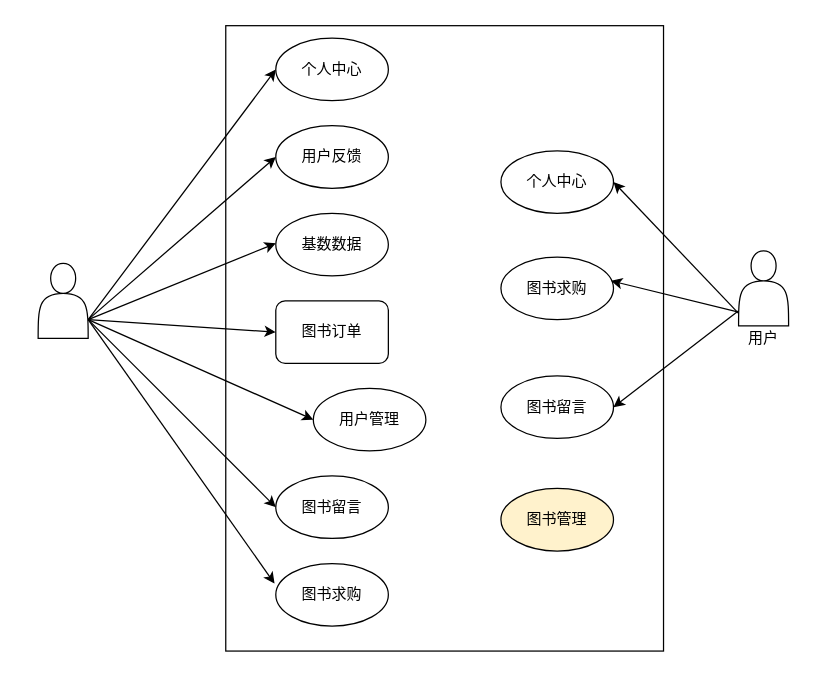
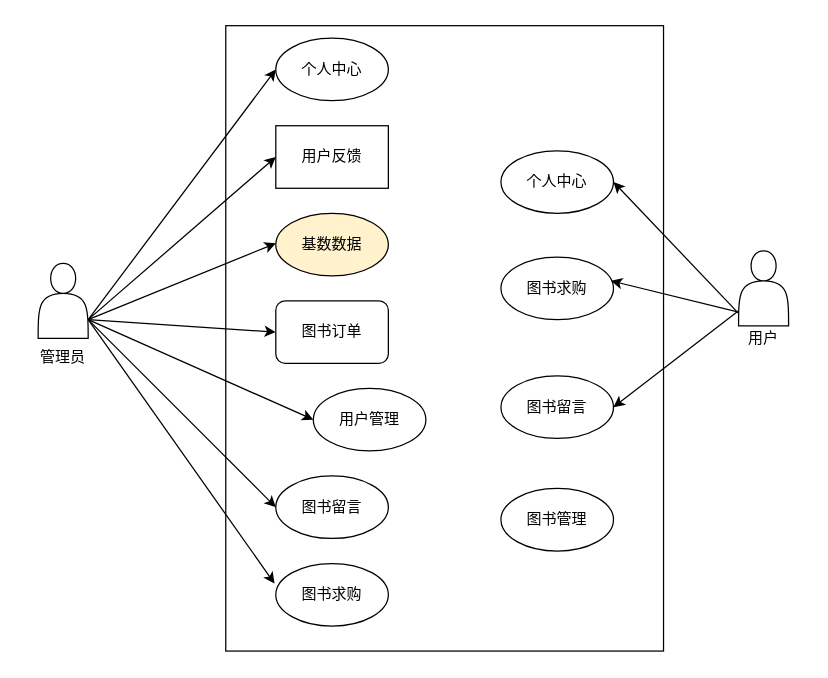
- <mxCell id="4" value="用户反馈" style="ellipse;whiteSpace=wrap;html=1;" vertex="1" parent="1"><mxGeometry x="220" y="100" width="90" height="50" as="geometry" /></mxCell>
+ <mxCell id="4" value="用户反馈" style="whiteSpace=wrap;html=1;rounded=0;" vertex="1" parent="1"><mxGeometry x="220" y="100" width="90" height="50" as="geometry" /></mxCell>
- <mxCell id="5" value="基数数据" style="ellipse;whiteSpace=wrap;html=1;" vertex="1" parent="1"><mxGeometry x="220" y="170" width="90" height="50" as="geometry" /></mxCell>
+ <mxCell id="5" value="基数数据" style="ellipse;whiteSpace=wrap;html=1;fillColor=#fff2cc;" vertex="1" parent="1"><mxGeometry x="220" y="170" width="90" height="50" as="geometry" /></mxCell>
+ <mxCell id="14" value="管理员" style="text;html=1;align=center;verticalAlign=middle;whiteSpace=wrap;rounded=0;" vertex="1" parent="1"><mxGeometry x="20" y="270" width="60" height="30" as="geometry" /></mxCell>
- <mxCell id="24" value="图书管理" style="ellipse;whiteSpace=wrap;html=1;fillColor=#fff2cc;" vertex="1" parent="1"><mxGeometry x="400" y="390" width="90" height="50" as="geometry" /></mxCell>
+ <mxCell id="24" value="图书管理" style="ellipse;whiteSpace=wrap;html=1;" vertex="1" parent="1"><mxGeometry x="400" y="390" width="90" height="50" as="geometry" /></mxCell>
